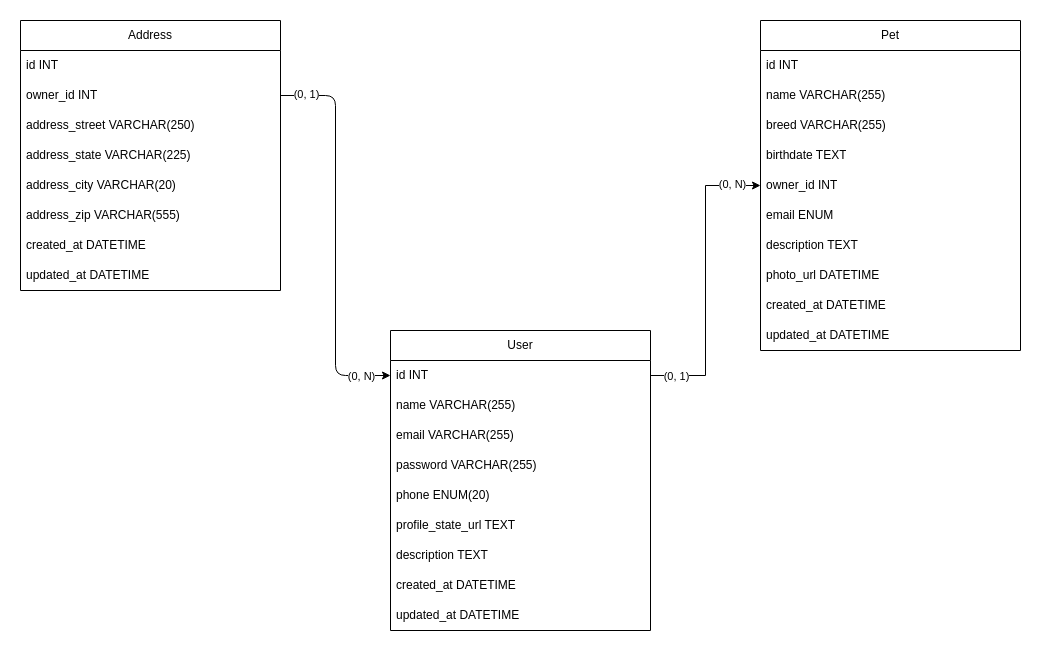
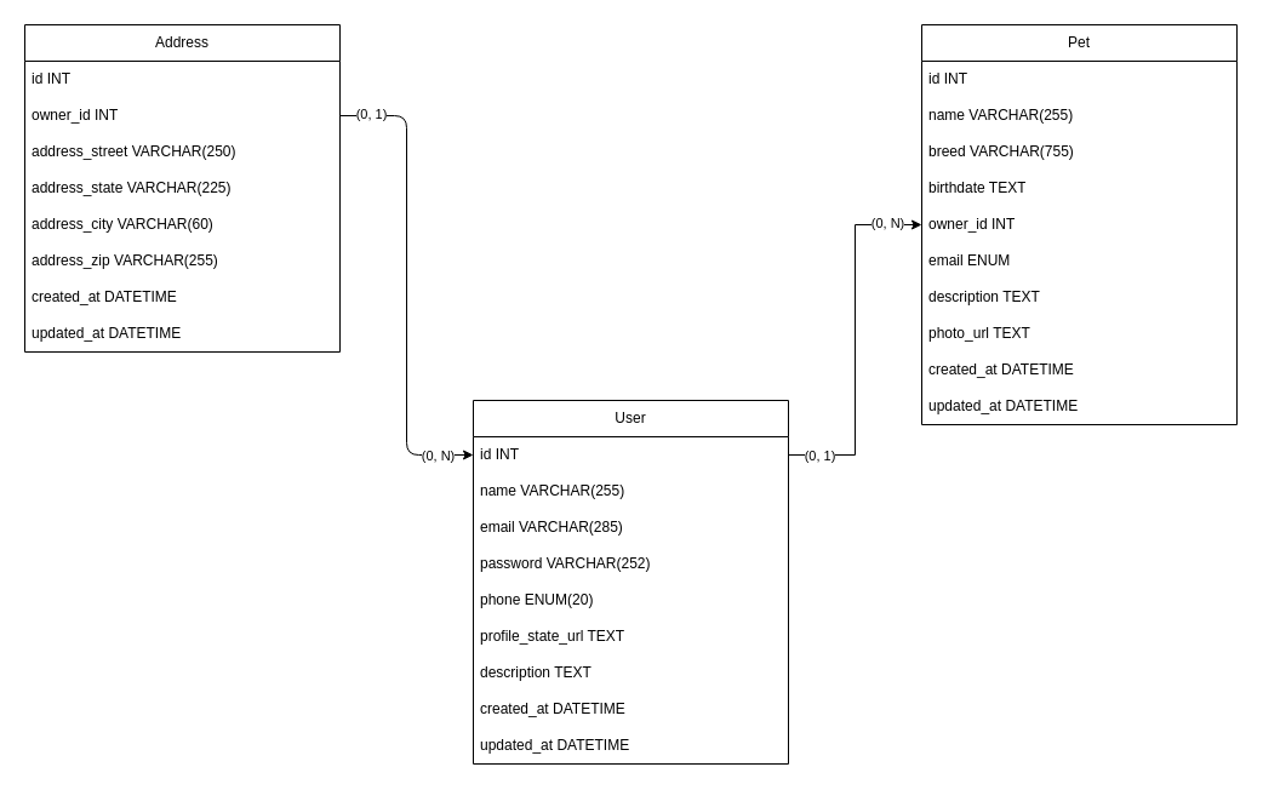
- <mxCell id="15" value="breed VARCHAR(255)" style="text;strokeColor=none;fillColor=none;align=left;verticalAlign=middle;spacingLeft=4;spacingRight=4;overflow=hidden;points=[[0,0.5],[1,0.5]];portConstraint=eastwest;rotatable=0;whiteSpace=wrap;html=1;" parent="12" vertex="1"><mxGeometry y="90" width="260" height="30" as="geometry" /></mxCell>
+ <mxCell id="15" value="breed VARCHAR(755)" style="text;strokeColor=none;fillColor=none;align=left;verticalAlign=middle;spacingLeft=4;spacingRight=4;overflow=hidden;points=[[0,0.5],[1,0.5]];portConstraint=eastwest;rotatable=0;whiteSpace=wrap;html=1;" parent="12" vertex="1"><mxGeometry y="90" width="260" height="30" as="geometry" /></mxCell>
- <mxCell id="28" value="address_city VARCHAR(20)" style="text;strokeColor=none;fillColor=none;align=left;verticalAlign=middle;spacingLeft=4;spacingRight=4;overflow=hidden;points=[[0,0.5],[1,0.5]];portConstraint=eastwest;rotatable=0;whiteSpace=wrap;html=1;" parent="23" vertex="1"><mxGeometry y="150" width="260" height="30" as="geometry" /></mxCell>
+ <mxCell id="28" value="address_city VARCHAR(60)" style="text;strokeColor=none;fillColor=none;align=left;verticalAlign=middle;spacingLeft=4;spacingRight=4;overflow=hidden;points=[[0,0.5],[1,0.5]];portConstraint=eastwest;rotatable=0;whiteSpace=wrap;html=1;" parent="23" vertex="1"><mxGeometry y="150" width="260" height="30" as="geometry" /></mxCell>
- <mxCell id="29" value="address_zip VARCHAR(555)" style="text;strokeColor=none;fillColor=none;align=left;verticalAlign=middle;spacingLeft=4;spacingRight=4;overflow=hidden;points=[[0,0.5],[1,0.5]];portConstraint=eastwest;rotatable=0;whiteSpace=wrap;html=1;" parent="23" vertex="1"><mxGeometry y="180" width="260" height="30" as="geometry" /></mxCell>
+ <mxCell id="29" value="address_zip VARCHAR(255)" style="text;strokeColor=none;fillColor=none;align=left;verticalAlign=middle;spacingLeft=4;spacingRight=4;overflow=hidden;points=[[0,0.5],[1,0.5]];portConstraint=eastwest;rotatable=0;whiteSpace=wrap;html=1;" parent="23" vertex="1"><mxGeometry y="180" width="260" height="30" as="geometry" /></mxCell>
- <mxCell id="20" value="photo_url DATETIME" style="text;strokeColor=none;fillColor=none;align=left;verticalAlign=middle;spacingLeft=4;spacingRight=4;overflow=hidden;points=[[0,0.5],[1,0.5]];portConstraint=eastwest;rotatable=0;whiteSpace=wrap;html=1;" parent="12" vertex="1"><mxGeometry y="240" width="260" height="30" as="geometry" /></mxCell>
+ <mxCell id="20" value="photo_url TEXT" style="text;strokeColor=none;fillColor=none;align=left;verticalAlign=middle;spacingLeft=4;spacingRight=4;overflow=hidden;points=[[0,0.5],[1,0.5]];portConstraint=eastwest;rotatable=0;whiteSpace=wrap;html=1;" parent="12" vertex="1"><mxGeometry y="240" width="260" height="30" as="geometry" /></mxCell>
- <mxCell id="5" value="email VARCHAR(255)" style="text;strokeColor=none;fillColor=none;align=left;verticalAlign=middle;spacingLeft=4;spacingRight=4;overflow=hidden;points=[[0,0.5],[1,0.5]];portConstraint=eastwest;rotatable=0;whiteSpace=wrap;html=1;" parent="2" vertex="1"><mxGeometry y="90" width="260" height="30" as="geometry" /></mxCell>
+ <mxCell id="5" value="email VARCHAR(285)" style="text;strokeColor=none;fillColor=none;align=left;verticalAlign=middle;spacingLeft=4;spacingRight=4;overflow=hidden;points=[[0,0.5],[1,0.5]];portConstraint=eastwest;rotatable=0;whiteSpace=wrap;html=1;" parent="2" vertex="1"><mxGeometry y="90" width="260" height="30" as="geometry" /></mxCell>
- <mxCell id="6" value="password VARCHAR(255)" style="text;strokeColor=none;fillColor=none;align=left;verticalAlign=middle;spacingLeft=4;spacingRight=4;overflow=hidden;points=[[0,0.5],[1,0.5]];portConstraint=eastwest;rotatable=0;whiteSpace=wrap;html=1;" parent="2" vertex="1"><mxGeometry y="120" width="260" height="30" as="geometry" /></mxCell>
+ <mxCell id="6" value="password VARCHAR(252)" style="text;strokeColor=none;fillColor=none;align=left;verticalAlign=middle;spacingLeft=4;spacingRight=4;overflow=hidden;points=[[0,0.5],[1,0.5]];portConstraint=eastwest;rotatable=0;whiteSpace=wrap;html=1;" parent="2" vertex="1"><mxGeometry y="120" width="260" height="30" as="geometry" /></mxCell>
